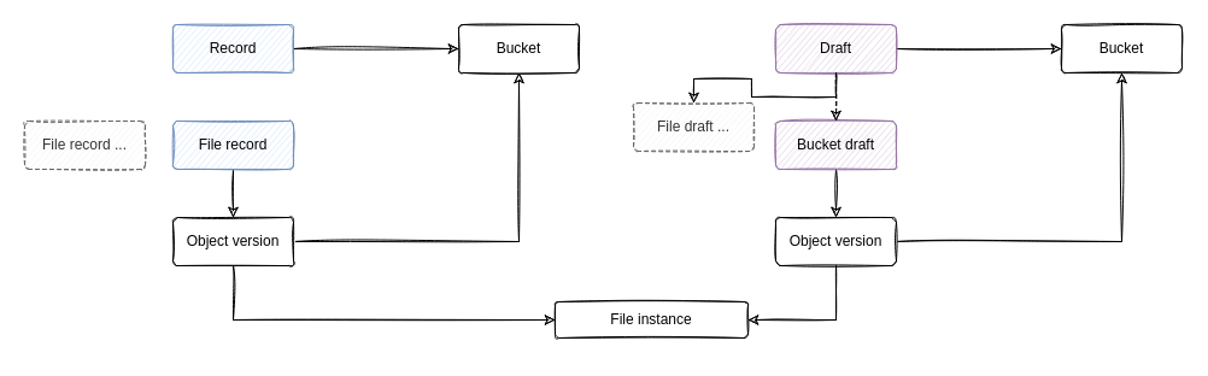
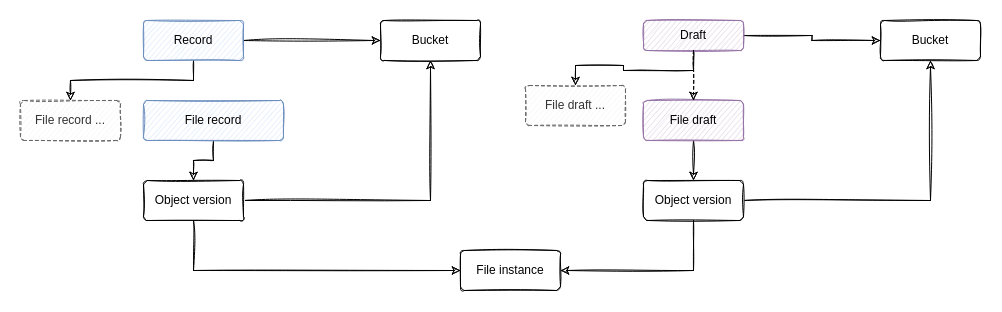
- <mxCell id="14" value="Draft" style="rounded=1;arcSize=10;whiteSpace=wrap;html=1;align=center;sketch=1;fillColor=#e1d5e7;strokeColor=#9673a6;" vertex="1" parent="1"><mxGeometry x="643" y="20" width="100" height="40" as="geometry" /></mxCell>
+ <mxCell id="14" value="Draft" style="rounded=1;arcSize=10;whiteSpace=wrap;html=1;align=center;sketch=1;fillColor=#e1d5e7;strokeColor=#9673a6;" vertex="1" parent="1"><mxGeometry x="643" y="20" width="100" height="30" as="geometry" /></mxCell>
+ <mxCell id="3" style="edgeStyle=orthogonalEdgeStyle;rounded=0;orthogonalLoop=1;jettySize=auto;html=1;exitX=0.5;exitY=1;exitDx=0;exitDy=0;entryX=0.5;entryY=0;entryDx=0;entryDy=0;sketch=1;" edge="1" parent="1" source="4" target="6"><mxGeometry relative="1" as="geometry" /></mxCell>
- <mxCell id="8" value="File record" style="rounded=1;arcSize=10;whiteSpace=wrap;html=1;align=center;sketch=1;fillColor=#dae8fc;strokeColor=#6c8ebf;" vertex="1" parent="1"><mxGeometry x="143" y="100" width="100" height="40" as="geometry" /></mxCell>
+ <mxCell id="8" value="File record" style="rounded=1;arcSize=10;whiteSpace=wrap;html=1;align=center;sketch=1;fillColor=#dae8fc;strokeColor=#6c8ebf;" vertex="1" parent="1"><mxGeometry x="143" y="100" width="140" height="40" as="geometry" /></mxCell>
- <mxCell id="18" value="Bucket draft" style="rounded=1;arcSize=10;whiteSpace=wrap;html=1;align=center;sketch=1;fillColor=#e1d5e7;strokeColor=#9673a6;" vertex="1" parent="1"><mxGeometry x="643" y="100" width="100" height="40" as="geometry" /></mxCell>
+ <mxCell id="18" value="File draft" style="rounded=1;arcSize=10;whiteSpace=wrap;html=1;align=center;sketch=1;fillColor=#e1d5e7;strokeColor=#9673a6;" vertex="1" parent="1"><mxGeometry x="643" y="100" width="100" height="40" as="geometry" /></mxCell>
- <mxCell id="23" value="File instance" style="rounded=1;arcSize=10;whiteSpace=wrap;html=1;align=center;sketch=1;" vertex="1" parent="1"><mxGeometry x="460" y="250" width="160" height="30" as="geometry" /></mxCell>
+ <mxCell id="23" value="File instance" style="rounded=1;arcSize=10;whiteSpace=wrap;html=1;align=center;sketch=1;" vertex="1" parent="1"><mxGeometry x="460" y="250" width="100" height="40" as="geometry" /></mxCell>
